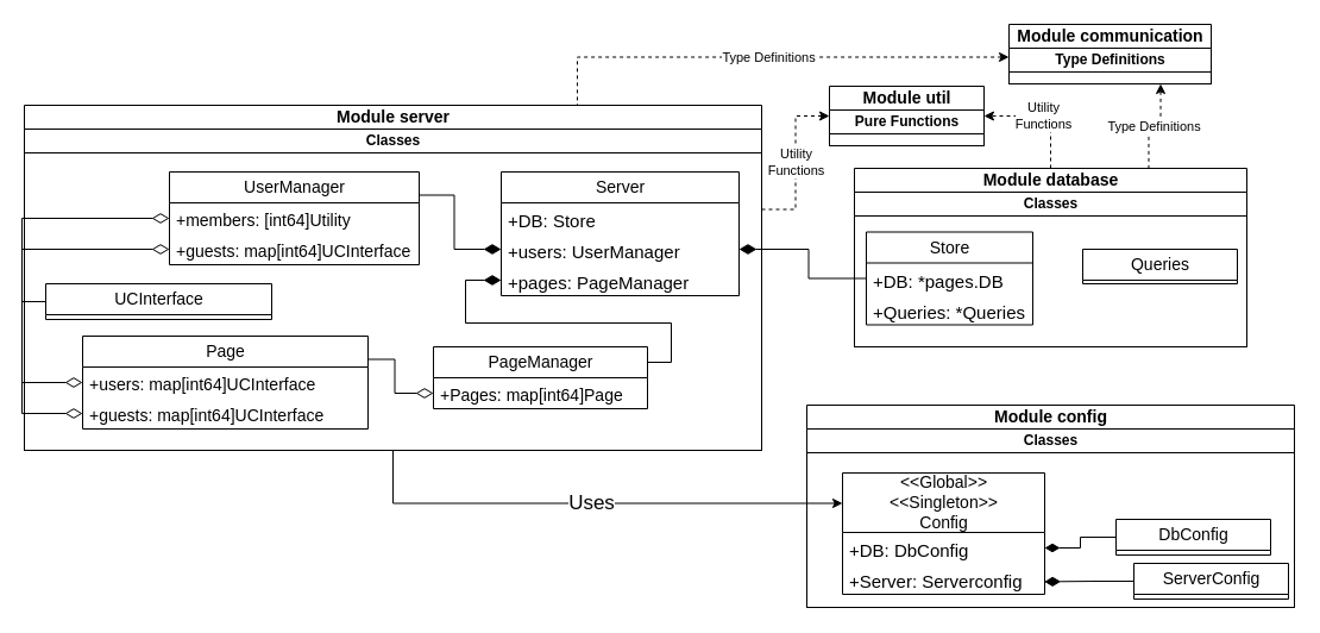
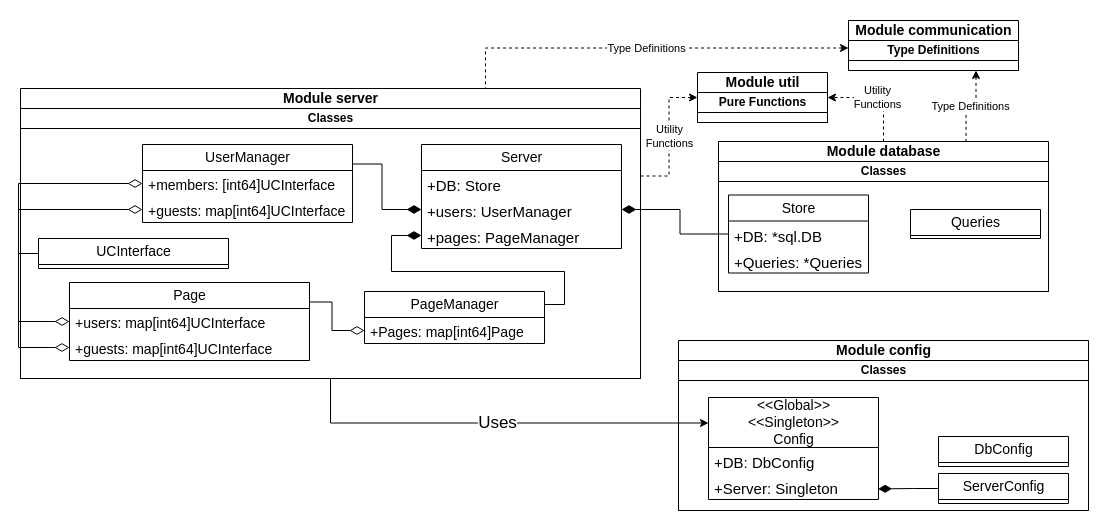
- <mxCell id="10" value="+members: [int64]Utility" style="text;strokeColor=none;fillColor=none;align=left;verticalAlign=top;spacingLeft=4;spacingRight=4;overflow=hidden;rotatable=0;points=[[0,0.5],[1,0.5]];portConstraint=eastwest;whiteSpace=wrap;html=1;fontSize=14;" vertex="1" parent="9"><mxGeometry y="26" width="210" height="26" as="geometry" /></mxCell>
+ <mxCell id="10" value="+members: [int64]UCInterface" style="text;strokeColor=none;fillColor=none;align=left;verticalAlign=top;spacingLeft=4;spacingRight=4;overflow=hidden;rotatable=0;points=[[0,0.5],[1,0.5]];portConstraint=eastwest;whiteSpace=wrap;html=1;fontSize=14;" vertex="1" parent="9"><mxGeometry y="26" width="210" height="26" as="geometry" /></mxCell>
- <mxCell id="28" value="+DB: *pages.DB" style="text;strokeColor=none;fillColor=none;align=left;verticalAlign=top;spacingLeft=4;spacingRight=4;overflow=hidden;rotatable=0;points=[[0,0.5],[1,0.5]];portConstraint=eastwest;whiteSpace=wrap;html=1;fontSize=15;" vertex="1" parent="27"><mxGeometry y="26" width="140" height="26" as="geometry" /></mxCell>
+ <mxCell id="28" value="+DB: *sql.DB" style="text;strokeColor=none;fillColor=none;align=left;verticalAlign=top;spacingLeft=4;spacingRight=4;overflow=hidden;rotatable=0;points=[[0,0.5],[1,0.5]];portConstraint=eastwest;whiteSpace=wrap;html=1;fontSize=15;" vertex="1" parent="27"><mxGeometry y="26" width="140" height="26" as="geometry" /></mxCell>
- <mxCell id="32" style="edgeStyle=orthogonalEdgeStyle;rounded=0;orthogonalLoop=1;jettySize=auto;html=1;exitX=0;exitY=0.5;exitDx=0;exitDy=0;endArrow=diamondThin;endFill=1;endSize=10;" edge="1" parent="31" source="33" target="37"><mxGeometry relative="1" as="geometry" /></mxCell>
- <mxCell id="35" value="ServerConfig" style="swimlane;fontStyle=0;childLayout=stackLayout;horizontal=1;startSize=26;fillColor=none;horizontalStack=0;resizeParent=1;resizeParentMax=0;resizeLast=0;collapsible=1;marginBottom=0;html=1;fontSize=14;" vertex="1" parent="31"><mxGeometry x="275" y="113" width="130" height="30" as="geometry" /></mxCell>
+ <mxCell id="35" value="ServerConfig" style="swimlane;fontStyle=0;childLayout=stackLayout;horizontal=1;startSize=26;fillColor=none;horizontalStack=0;resizeParent=1;resizeParentMax=0;resizeLast=0;collapsible=1;marginBottom=0;html=1;fontSize=14;" vertex="1" parent="31"><mxGeometry x="260" y="113" width="130" height="30" as="geometry" /></mxCell>
- <mxCell id="38" value="+Server: Serverconfig" style="text;strokeColor=none;fillColor=none;align=left;verticalAlign=top;spacingLeft=4;spacingRight=4;overflow=hidden;rotatable=0;points=[[0,0.5],[1,0.5]];portConstraint=eastwest;whiteSpace=wrap;html=1;fontSize=15;" vertex="1" parent="36"><mxGeometry y="76" width="170" height="26" as="geometry" /></mxCell>
+ <mxCell id="38" value="+Server: Singleton" style="text;strokeColor=none;fillColor=none;align=left;verticalAlign=top;spacingLeft=4;spacingRight=4;overflow=hidden;rotatable=0;points=[[0,0.5],[1,0.5]];portConstraint=eastwest;whiteSpace=wrap;html=1;fontSize=15;" vertex="1" parent="36"><mxGeometry y="76" width="170" height="26" as="geometry" /></mxCell>
